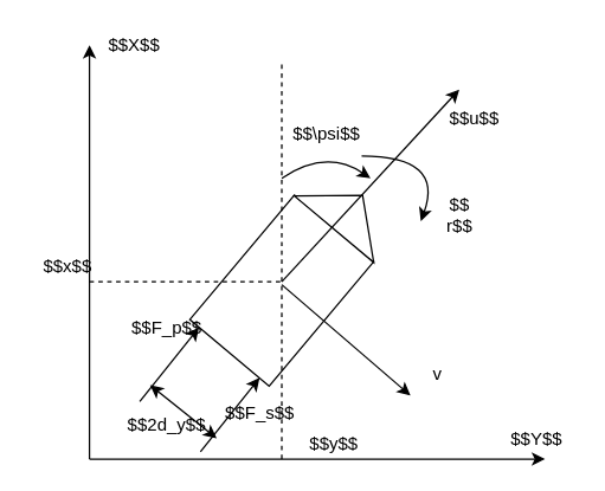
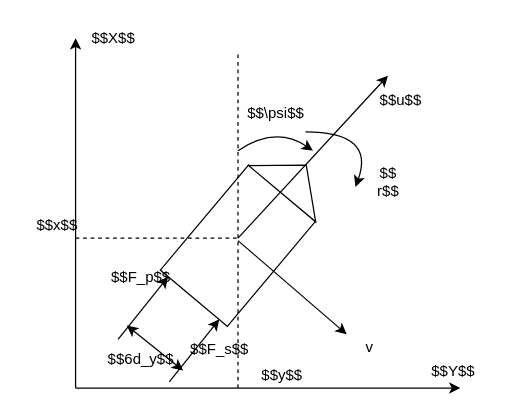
- <mxCell id="24" value="v" style="text;html=1;align=center;verticalAlign=middle;resizable=0;points=[];autosize=1;strokeColor=none;fillColor=none;" vertex="1" parent="1"><mxGeometry x="287" y="244" width="16" height="18" as="geometry" /></mxCell>
+ <mxCell id="24" value="v" style="text;html=1;align=center;verticalAlign=middle;resizable=0;points=[];autosize=1;strokeColor=none;fillColor=none;" vertex="1" parent="1"><mxGeometry x="287" y="269" width="16" height="18" as="geometry" /></mxCell>
- <mxCell id="20" value="$$2d_y$$" style="text;html=1;align=center;verticalAlign=middle;resizable=0;points=[];autosize=1;strokeColor=none;fillColor=none;" vertex="1" parent="1"><mxGeometry x="80" y="278" width="63" height="18" as="geometry" /></mxCell>
+ <mxCell id="20" value="$$6d_y$$" style="text;html=1;align=center;verticalAlign=middle;resizable=0;points=[];autosize=1;strokeColor=none;fillColor=none;" vertex="1" parent="1"><mxGeometry x="80" y="278" width="63" height="18" as="geometry" /></mxCell>
